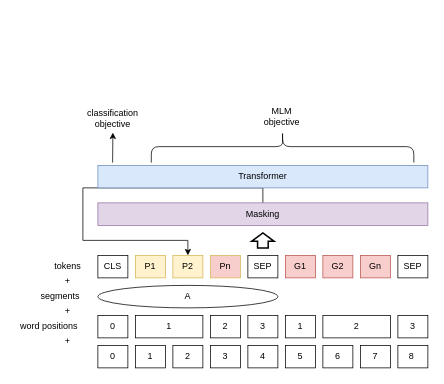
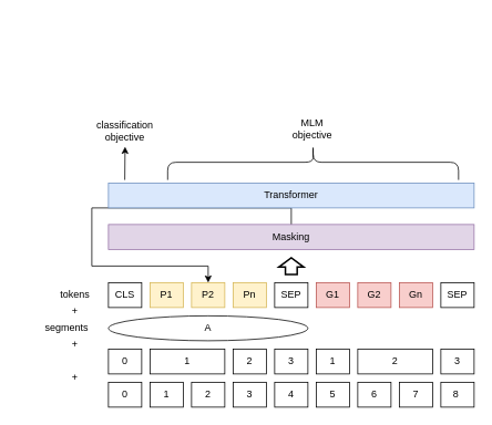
- <mxCell id="24" value="Pn" style="rounded=0;whiteSpace=wrap;html=1;fillColor=#f8cecc;strokeColor=#d6b656;" vertex="1" parent="1"><mxGeometry x="280" y="340" width="40" height="30" as="geometry" /></mxCell>
+ <mxCell id="24" value="Pn" style="rounded=0;whiteSpace=wrap;html=1;fillColor=#fff2cc;strokeColor=#d6b656;" vertex="1" parent="1"><mxGeometry x="280" y="340" width="40" height="30" as="geometry" /></mxCell>
- <mxCell id="38" value="word positions" style="text;html=1;strokeColor=none;fillColor=none;align=center;verticalAlign=middle;whiteSpace=wrap;rounded=0;" vertex="1" parent="1"><mxGeometry x="20" y="425" width="90" height="20" as="geometry" /></mxCell>
